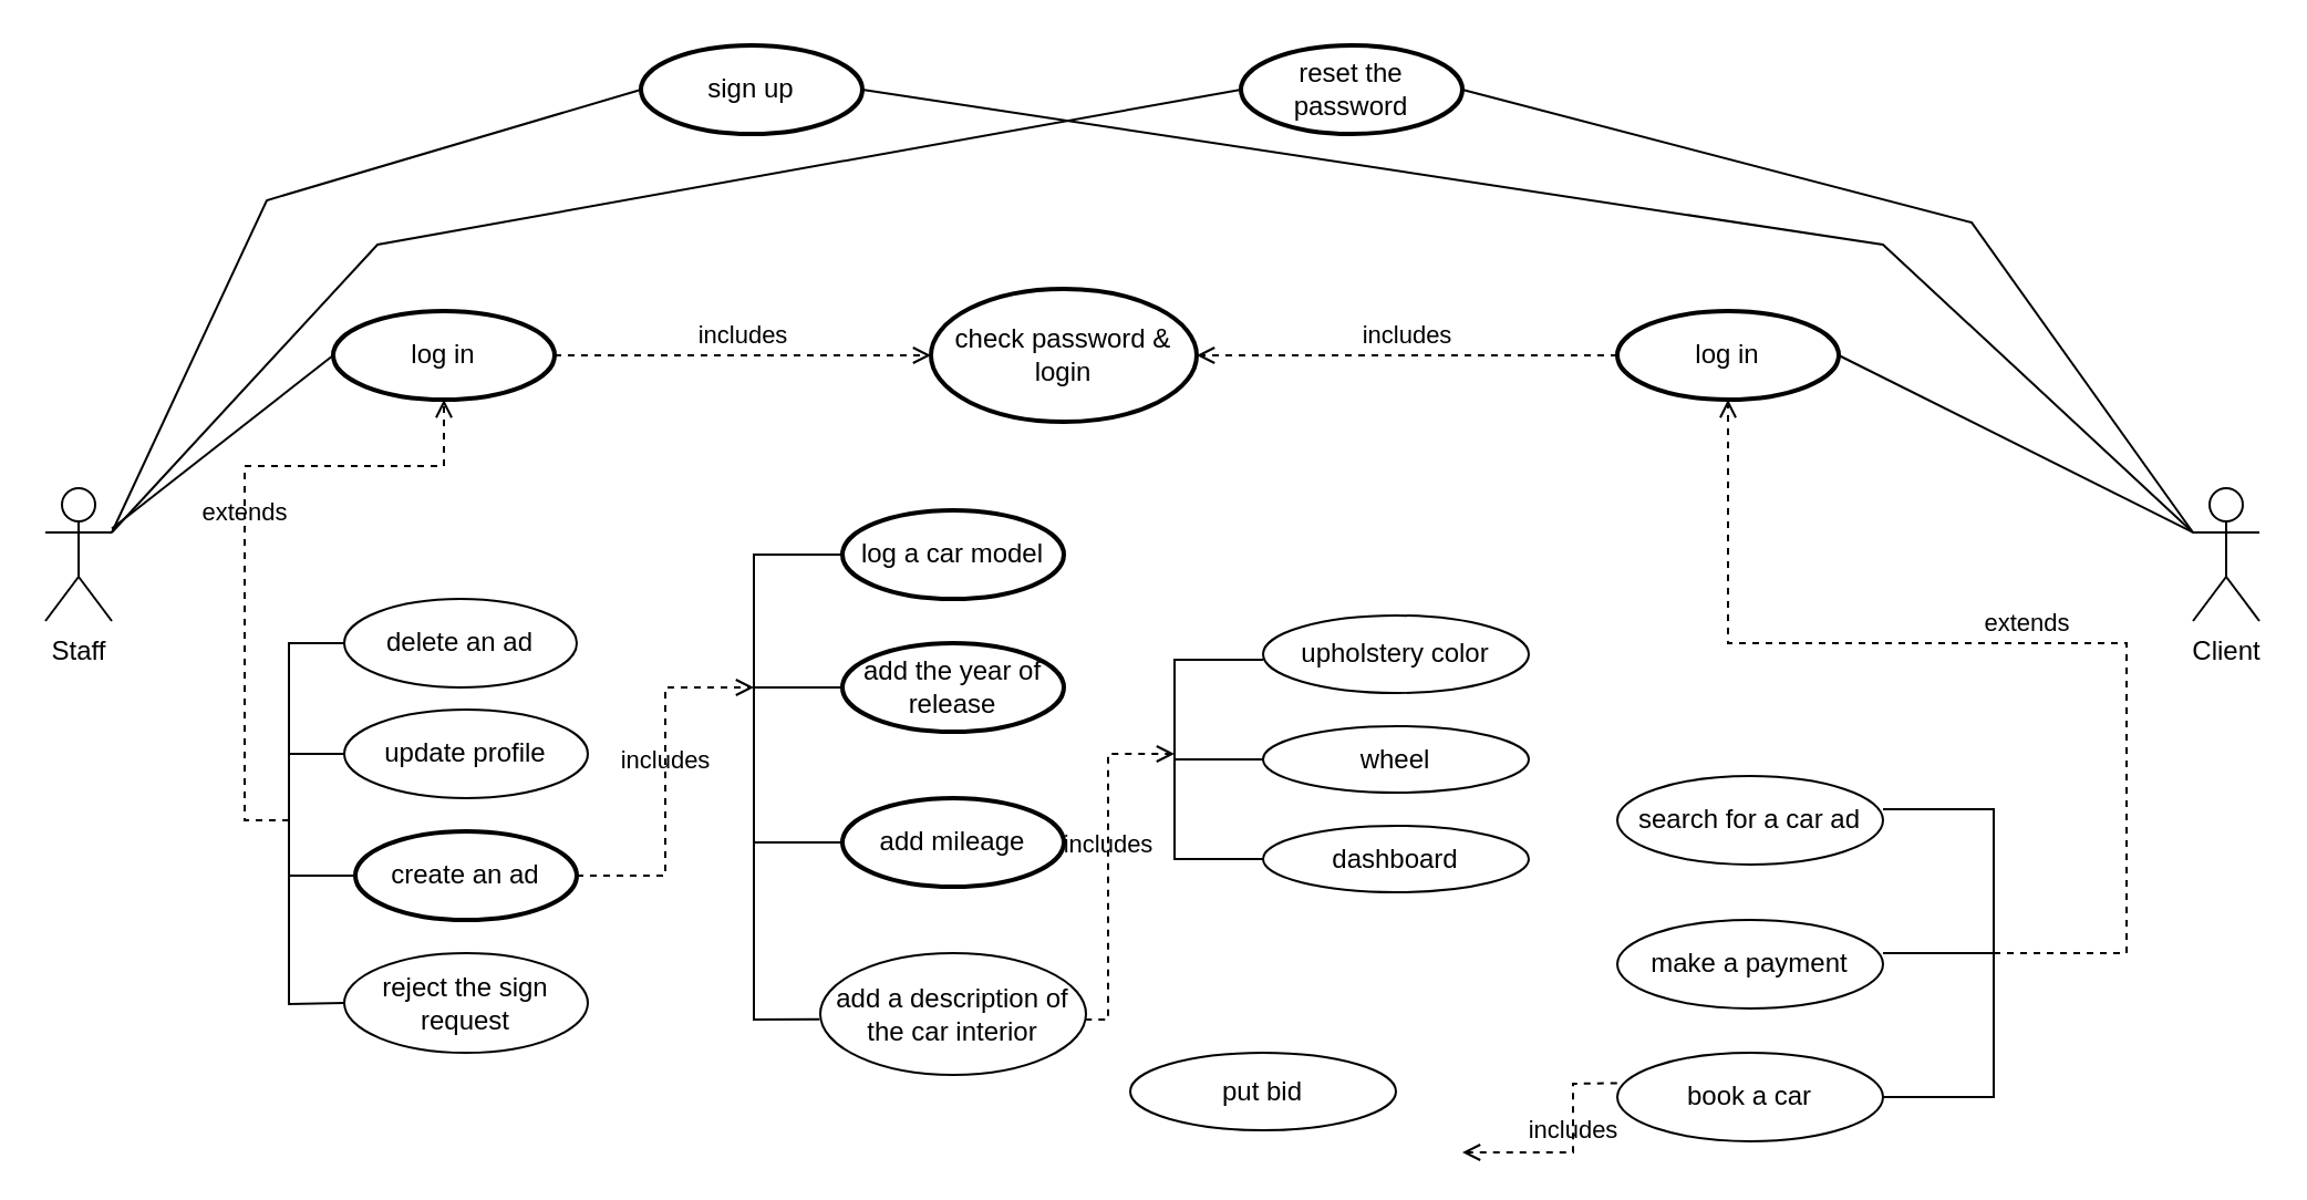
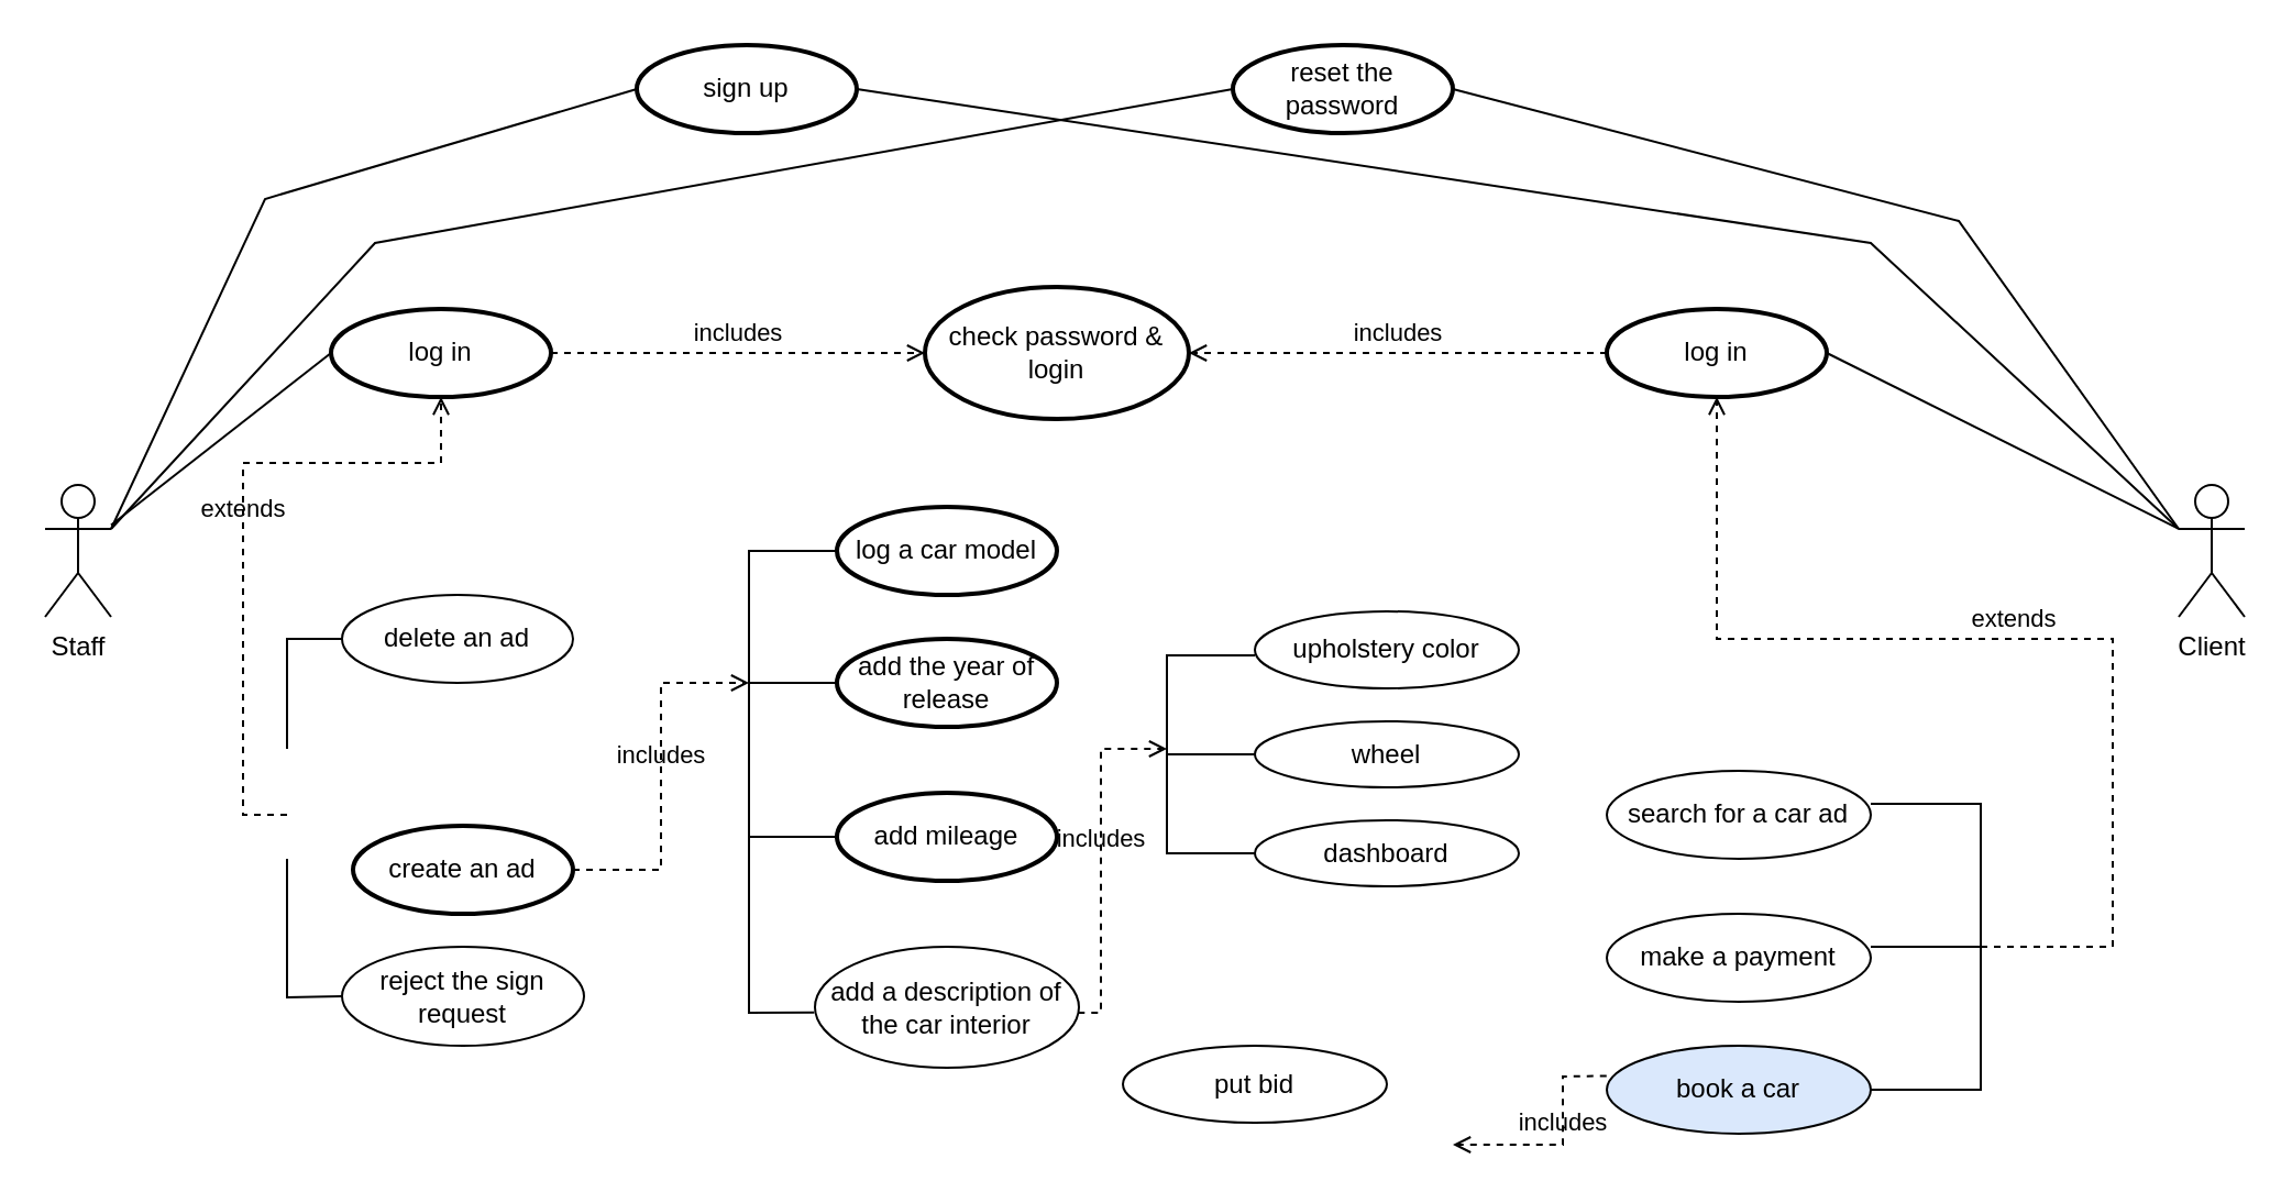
- <mxCell id="36" value="update profile" style="ellipse;whiteSpace=wrap;html=1;" vertex="1" parent="1"><mxGeometry x="155" y="320" width="110" height="40" as="geometry" /></mxCell>
- <mxCell id="35" value="" style="endArrow=none;html=1;rounded=0;entryX=0;entryY=0.5;entryDx=0;entryDy=0;exitX=0;exitY=0.5;exitDx=0;exitDy=0;exitPerimeter=0;" edge="1" parent="1" source="17" target="36"><mxGeometry width="50" height="50" relative="1" as="geometry"><mxPoint x="170" y="400" as="sourcePoint" /><mxPoint x="170" y="340" as="targetPoint" /><Array as="points"><mxPoint x="130" y="395" /><mxPoint x="130" y="340" /></Array></mxGeometry></mxCell>
- <mxCell id="39" value="book a car" style="ellipse;whiteSpace=wrap;html=1;" vertex="1" parent="1"><mxGeometry x="730" y="475" width="120" height="40" as="geometry" /></mxCell>
+ <mxCell id="39" value="book a car" style="ellipse;whiteSpace=wrap;html=1;fillColor=#dae8fc;" vertex="1" parent="1"><mxGeometry x="730" y="475" width="120" height="40" as="geometry" /></mxCell>
